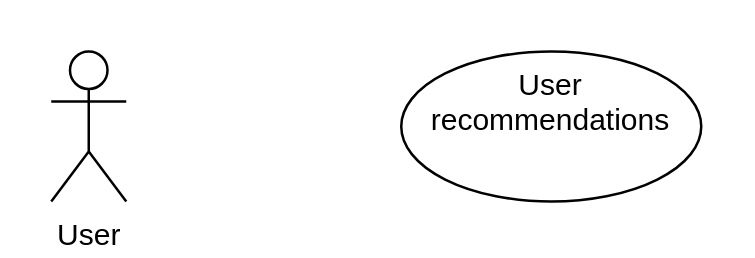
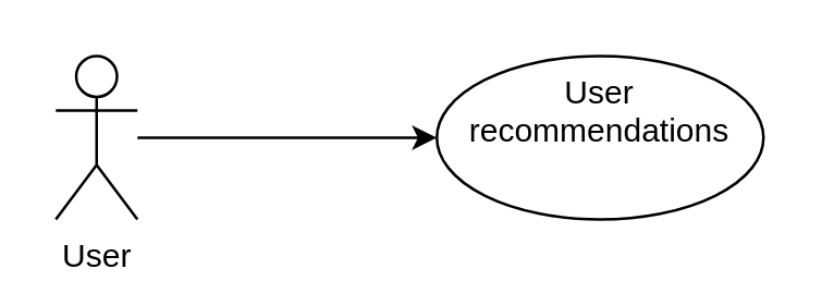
+ <mxCell id="2" value="" style="edgeStyle=orthogonalEdgeStyle;rounded=0;orthogonalLoop=1;jettySize=auto;html=1;" edge="1" parent="1" source="3" target="4"><mxGeometry relative="1" as="geometry" /></mxCell>
